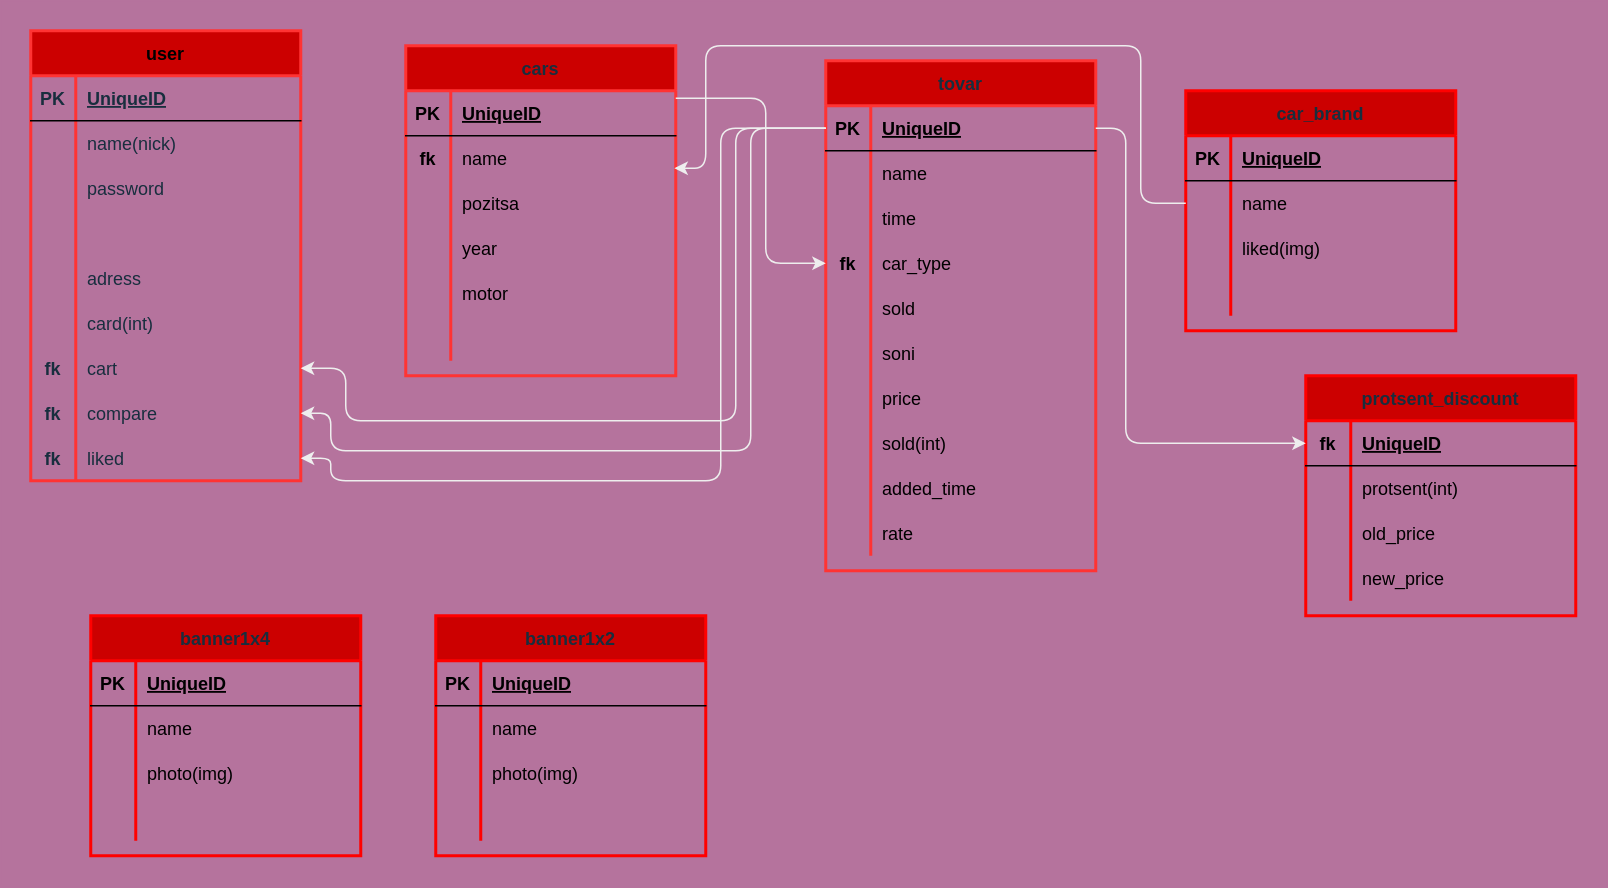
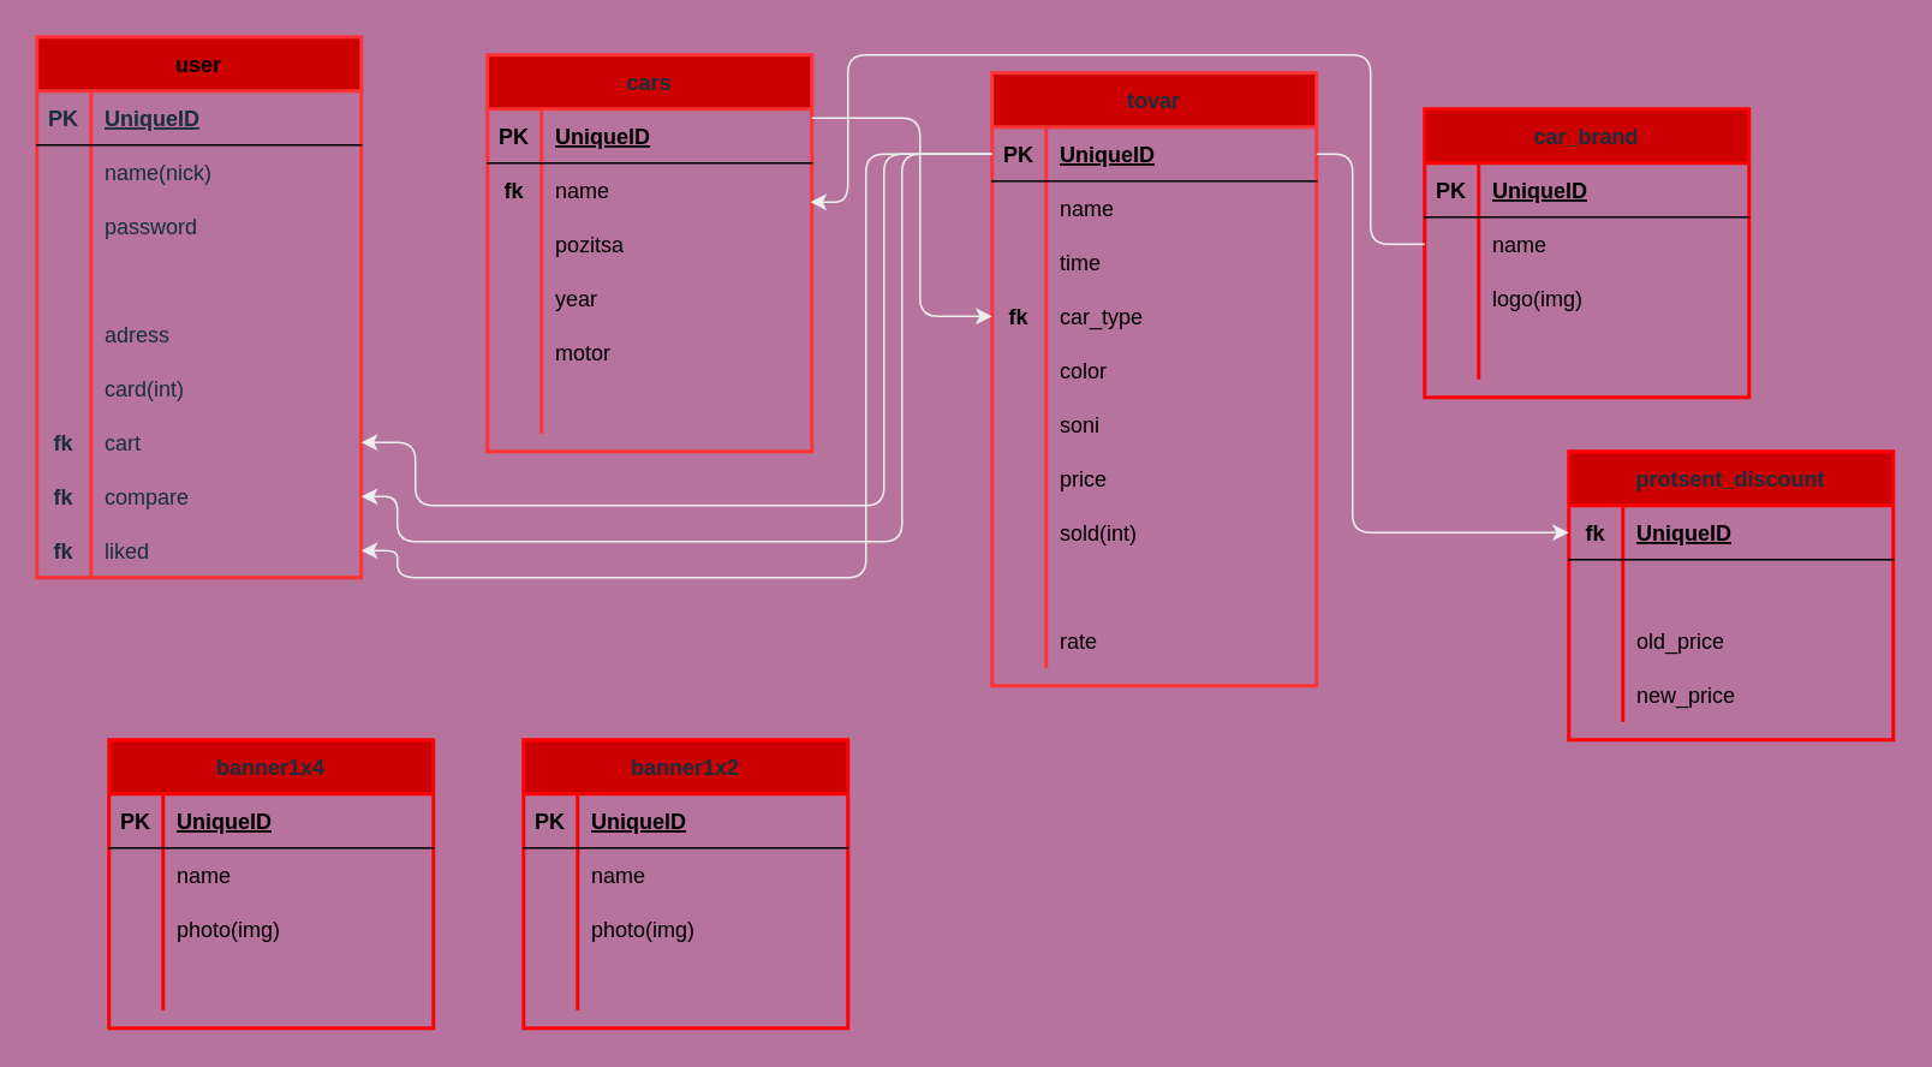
- <mxCell id="89" value="liked(img)" style="shape=partialRectangle;connectable=0;fillColor=none;top=0;left=0;bottom=0;right=0;align=left;spacingLeft=6;overflow=hidden;" vertex="1" parent="87"><mxGeometry x="30" width="150" height="30" as="geometry" /></mxCell>
+ <mxCell id="89" value="logo(img)" style="shape=partialRectangle;connectable=0;fillColor=none;top=0;left=0;bottom=0;right=0;align=left;spacingLeft=6;overflow=hidden;" vertex="1" parent="87"><mxGeometry x="30" width="150" height="30" as="geometry" /></mxCell>
- <mxCell id="44" value="sold" style="shape=partialRectangle;connectable=0;fillColor=none;top=0;left=0;bottom=0;right=0;align=left;spacingLeft=6;overflow=hidden;" vertex="1" parent="42"><mxGeometry x="30" width="150" height="30" as="geometry" /></mxCell>
+ <mxCell id="44" value="color" style="shape=partialRectangle;connectable=0;fillColor=none;top=0;left=0;bottom=0;right=0;align=left;spacingLeft=6;overflow=hidden;" vertex="1" parent="42"><mxGeometry x="30" width="150" height="30" as="geometry" /></mxCell>
- <mxCell id="56" value="added_time" style="shape=partialRectangle;connectable=0;fillColor=none;top=0;left=0;bottom=0;right=0;align=left;spacingLeft=6;overflow=hidden;" vertex="1" parent="54"><mxGeometry x="30" width="150" height="30" as="geometry" /></mxCell>
- <mxCell id="103" value="protsent(int)" style="shape=partialRectangle;connectable=0;fillColor=none;top=0;left=0;bottom=0;right=0;align=left;spacingLeft=6;overflow=hidden;" vertex="1" parent="101"><mxGeometry x="30" width="150" height="30" as="geometry" /></mxCell>
